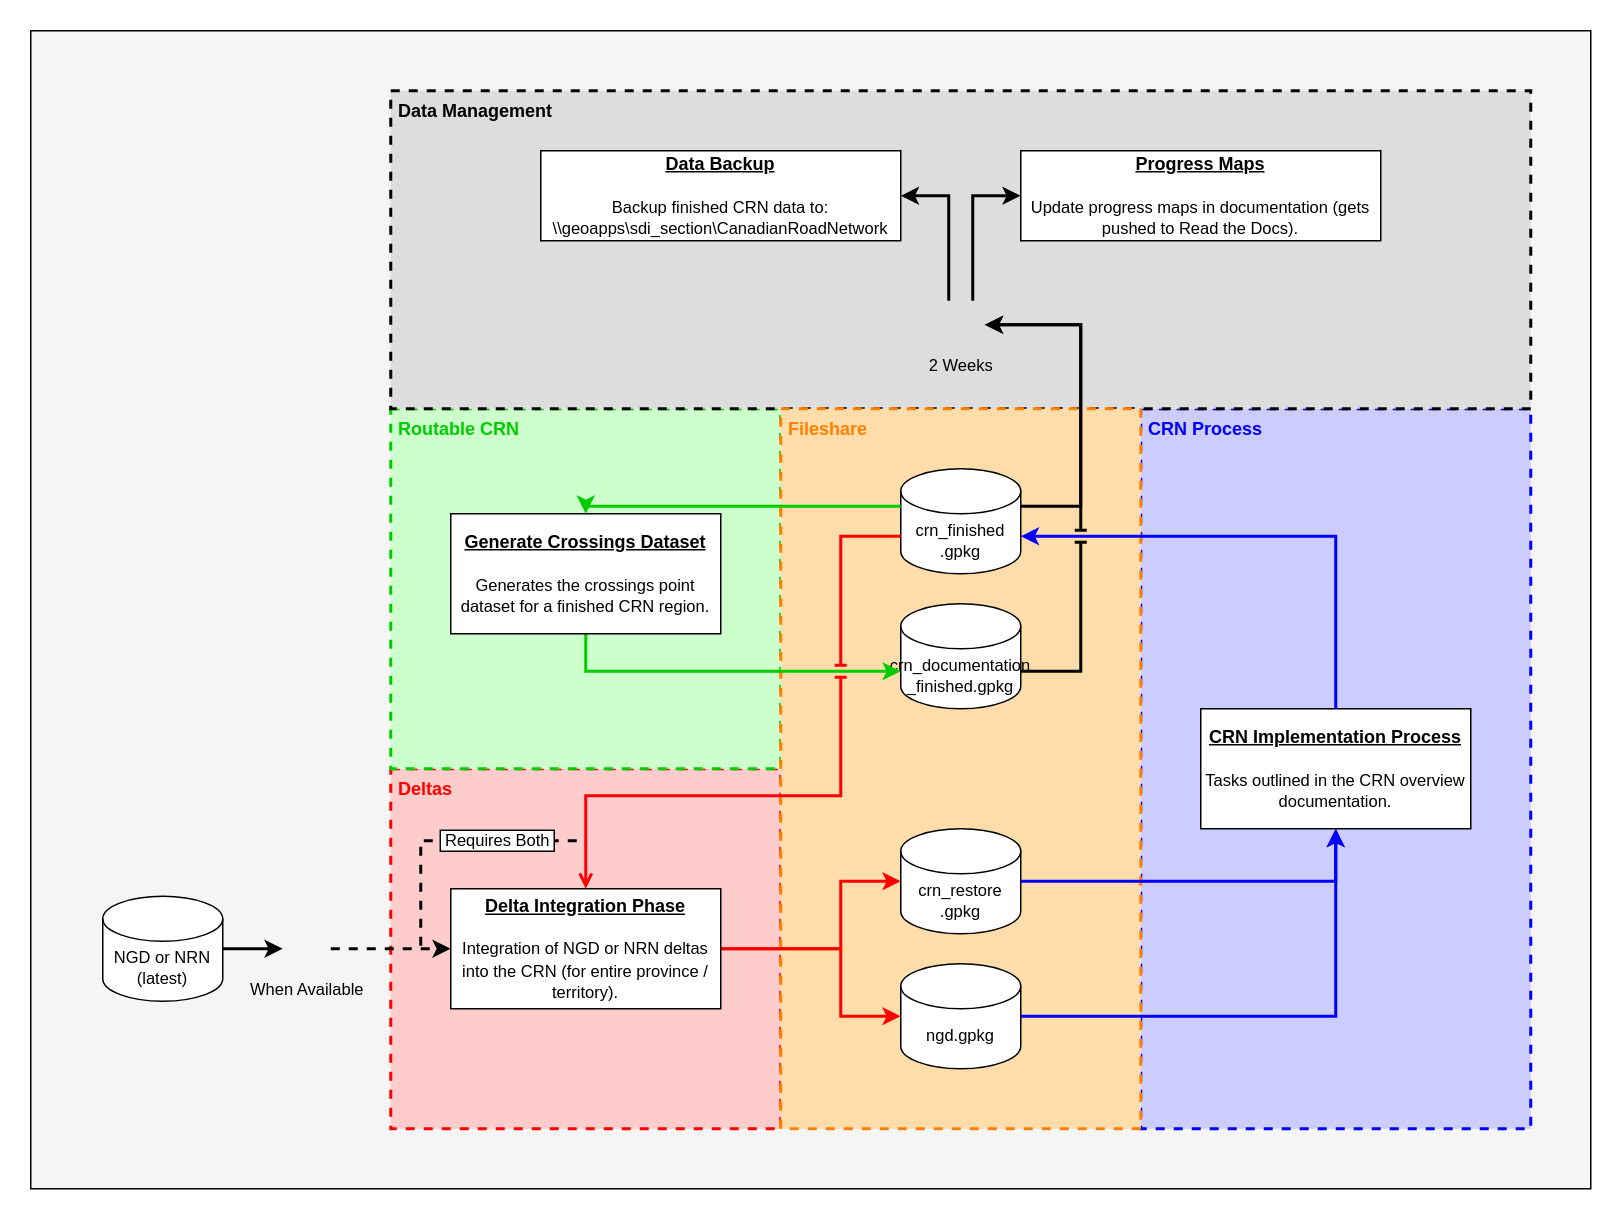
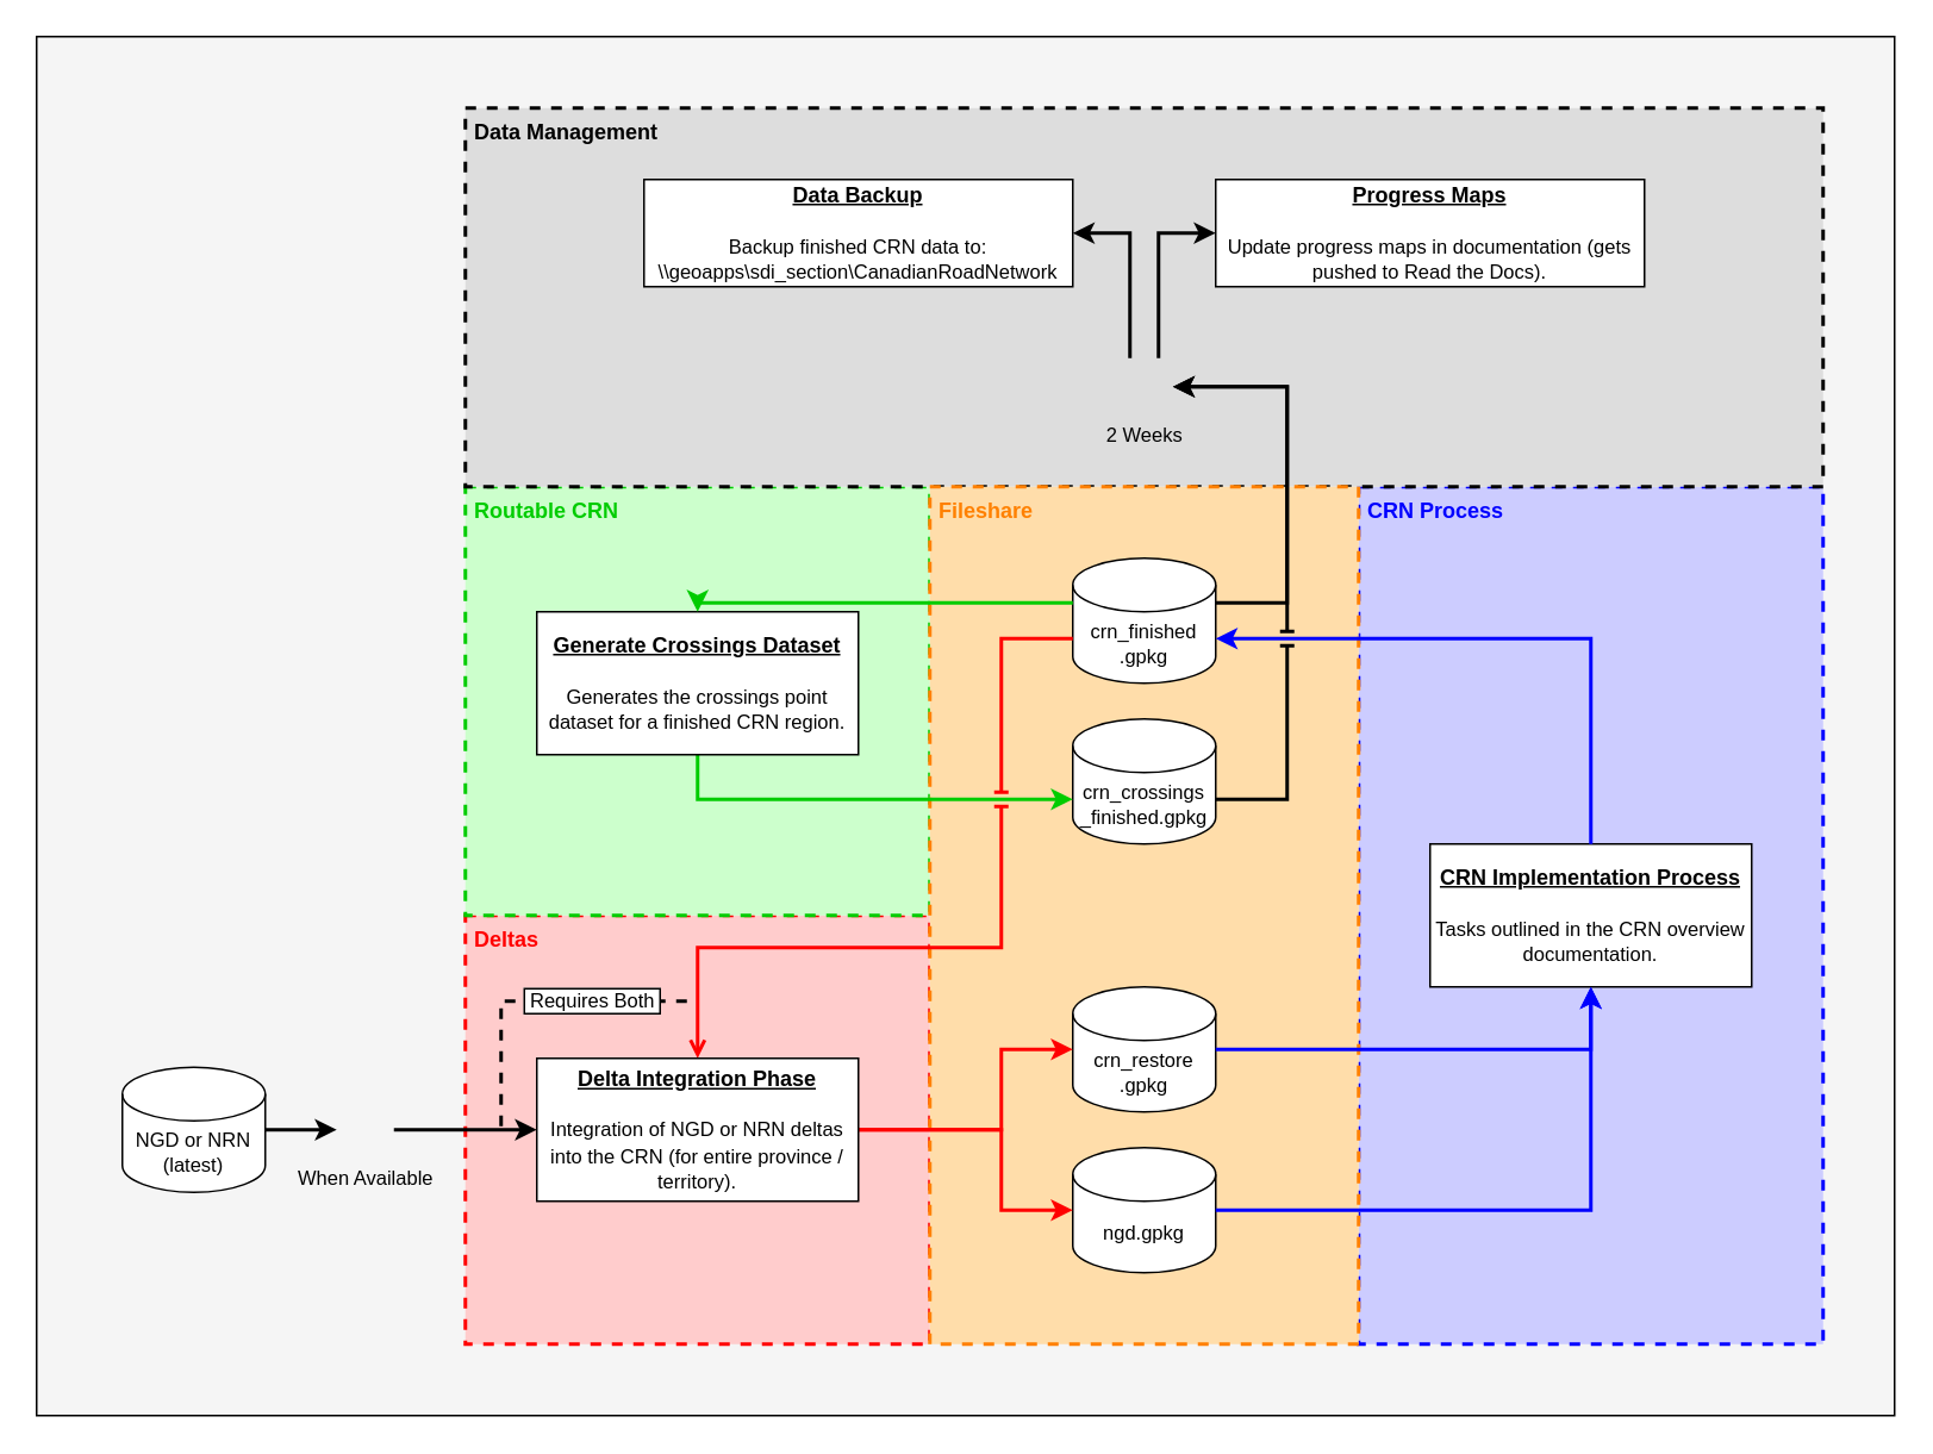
- <mxCell id="10" value="crn_documentation&lt;br style=&quot;font-size: 11px;&quot;&gt;_finished.gpkg" style="shape=cylinder3;whiteSpace=wrap;html=1;boundedLbl=1;backgroundOutline=1;size=15;fontSize=11;" parent="1" vertex="1"><mxGeometry x="600" y="402" width="80" height="70" as="geometry" /></mxCell>
+ <mxCell id="10" value="crn_crossings&lt;br style=&quot;font-size: 11px;&quot;&gt;_finished.gpkg" style="shape=cylinder3;whiteSpace=wrap;html=1;boundedLbl=1;backgroundOutline=1;size=15;fontSize=11;" parent="1" vertex="1"><mxGeometry x="600" y="402" width="80" height="70" as="geometry" /></mxCell>
- <mxCell id="32" style="edgeStyle=orthogonalEdgeStyle;rounded=0;jumpStyle=line;orthogonalLoop=1;jettySize=auto;html=1;entryX=0;entryY=0.5;entryDx=0;entryDy=0;strokeColor=#000000;strokeWidth=2;fontSize=11;fontColor=#00CC00;exitX=1;exitY=0.5;exitDx=0;exitDy=0;dashed=1;" parent="1" source="33" target="29" edge="1"><mxGeometry relative="1" as="geometry" /></mxCell>
+ <mxCell id="32" style="edgeStyle=orthogonalEdgeStyle;rounded=0;jumpStyle=line;orthogonalLoop=1;jettySize=auto;html=1;entryX=0;entryY=0.5;entryDx=0;entryDy=0;strokeColor=#000000;strokeWidth=2;fontSize=11;fontColor=#00CC00;exitX=1;exitY=0.5;exitDx=0;exitDy=0;" parent="1" source="33" target="29" edge="1"><mxGeometry relative="1" as="geometry" /></mxCell>
